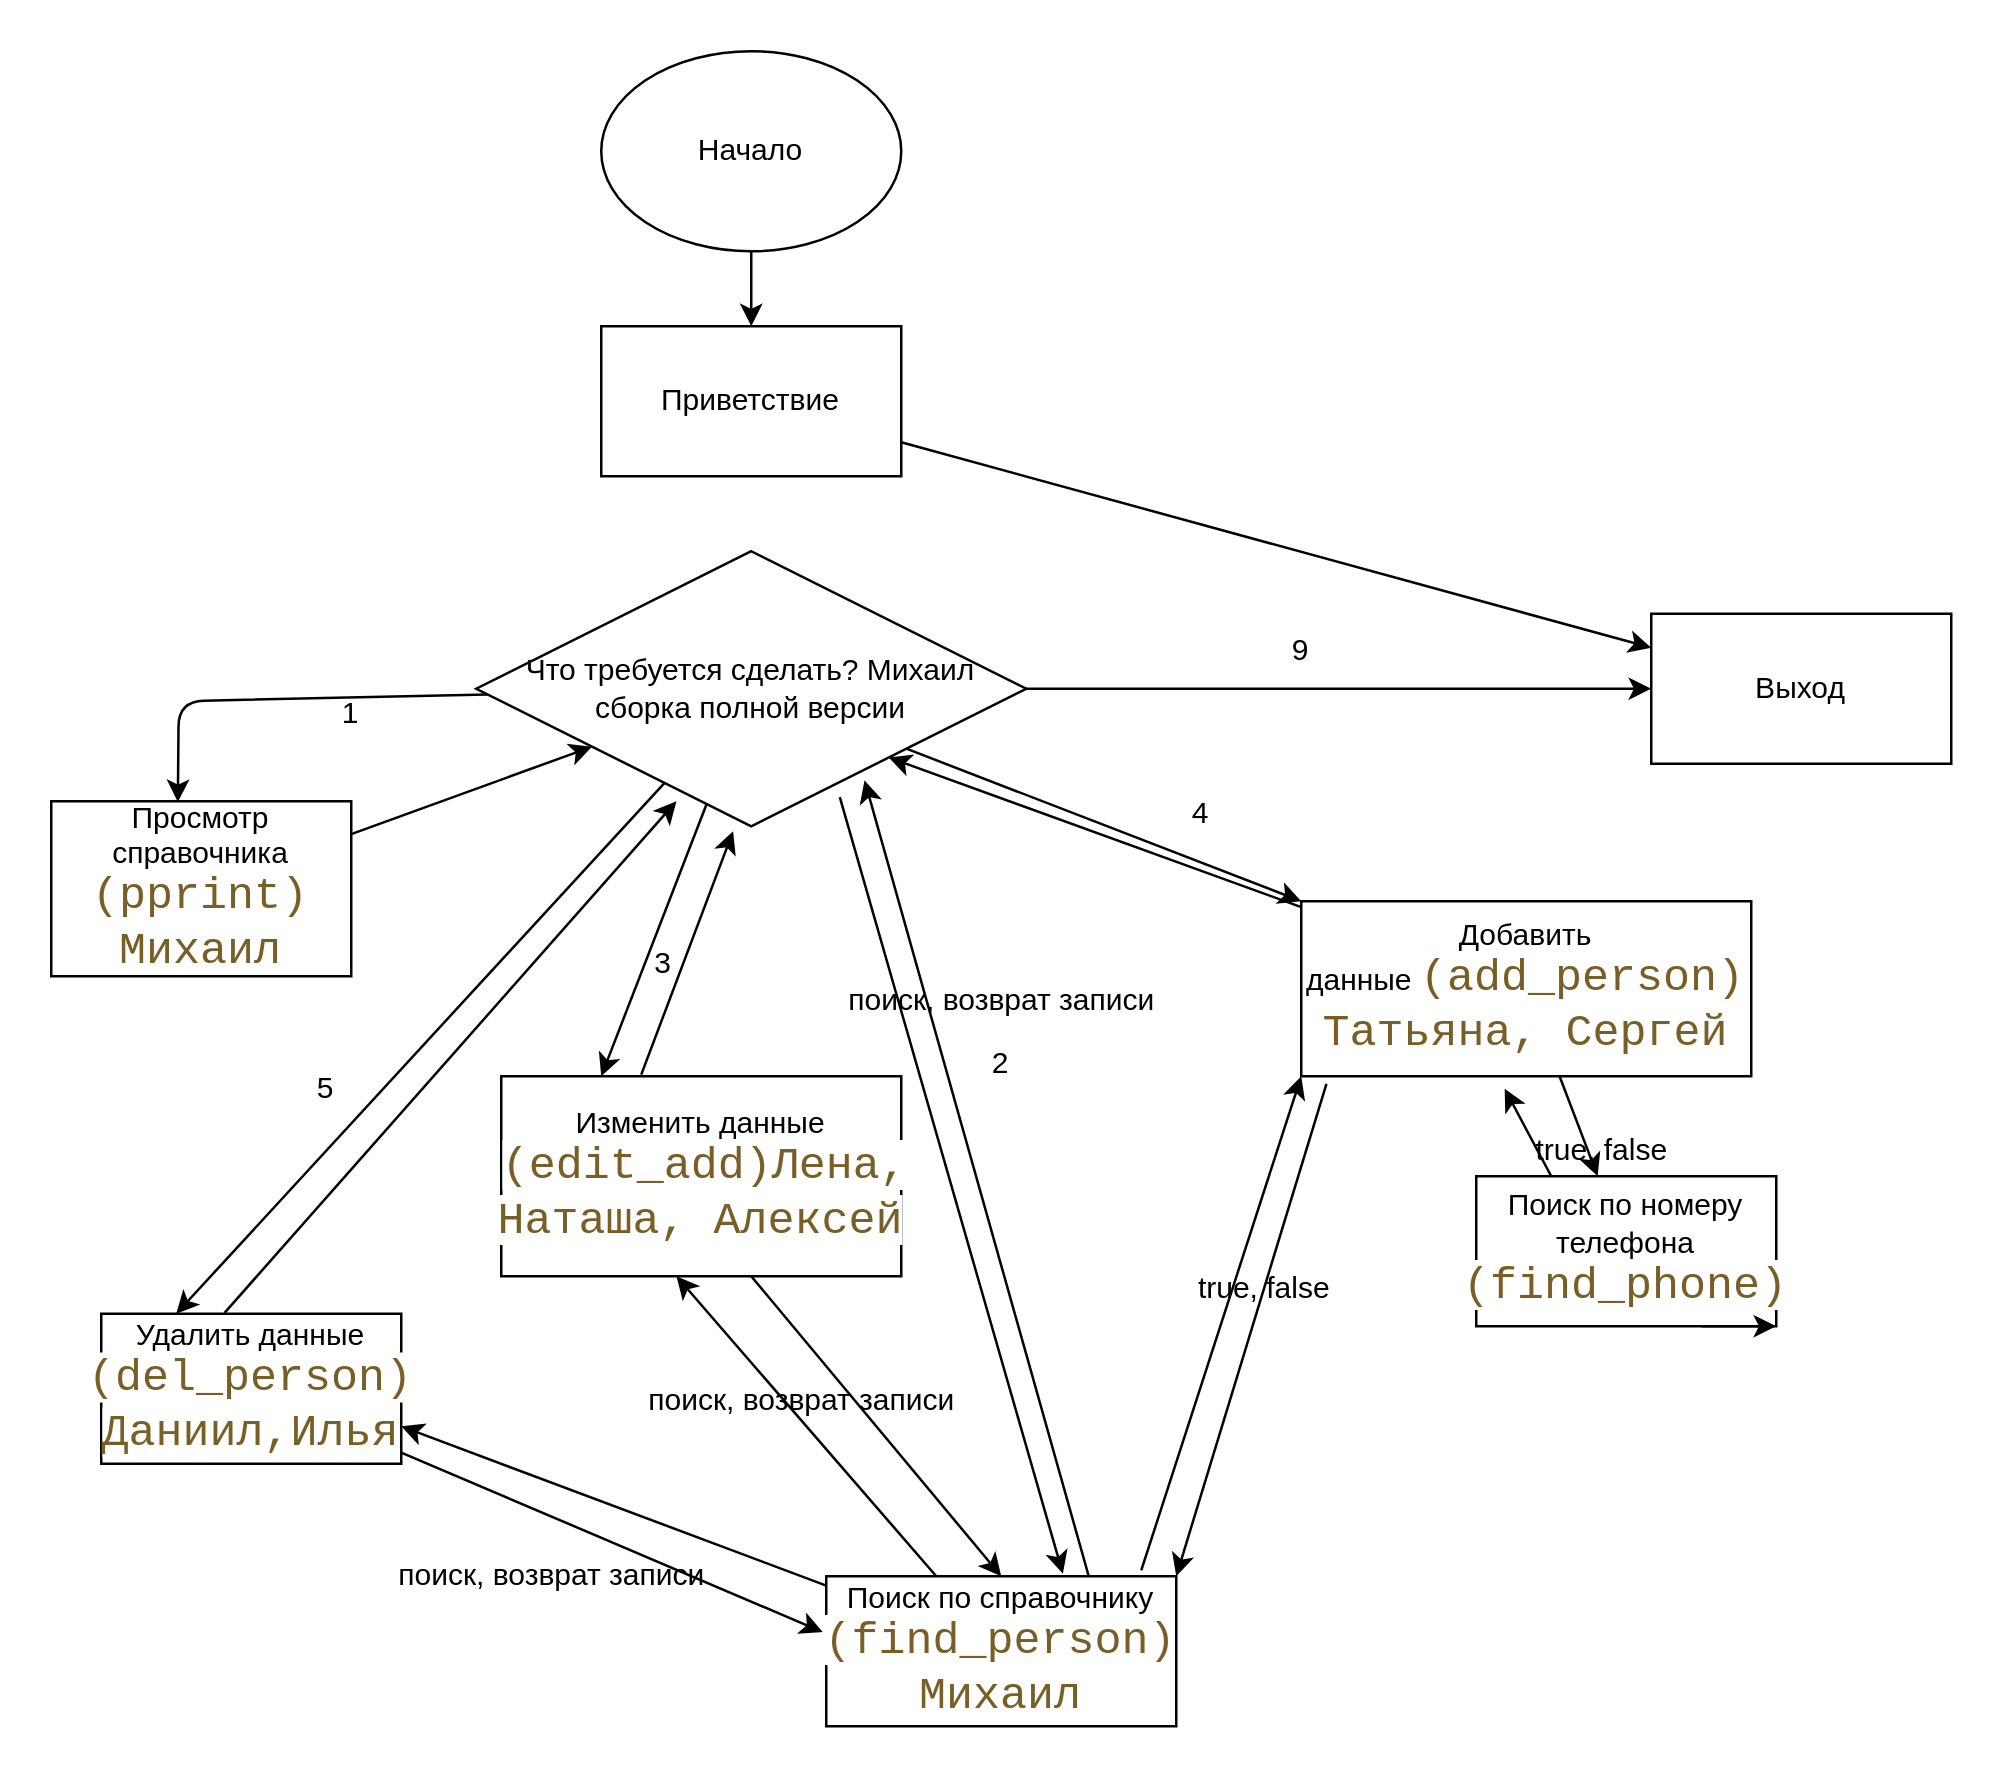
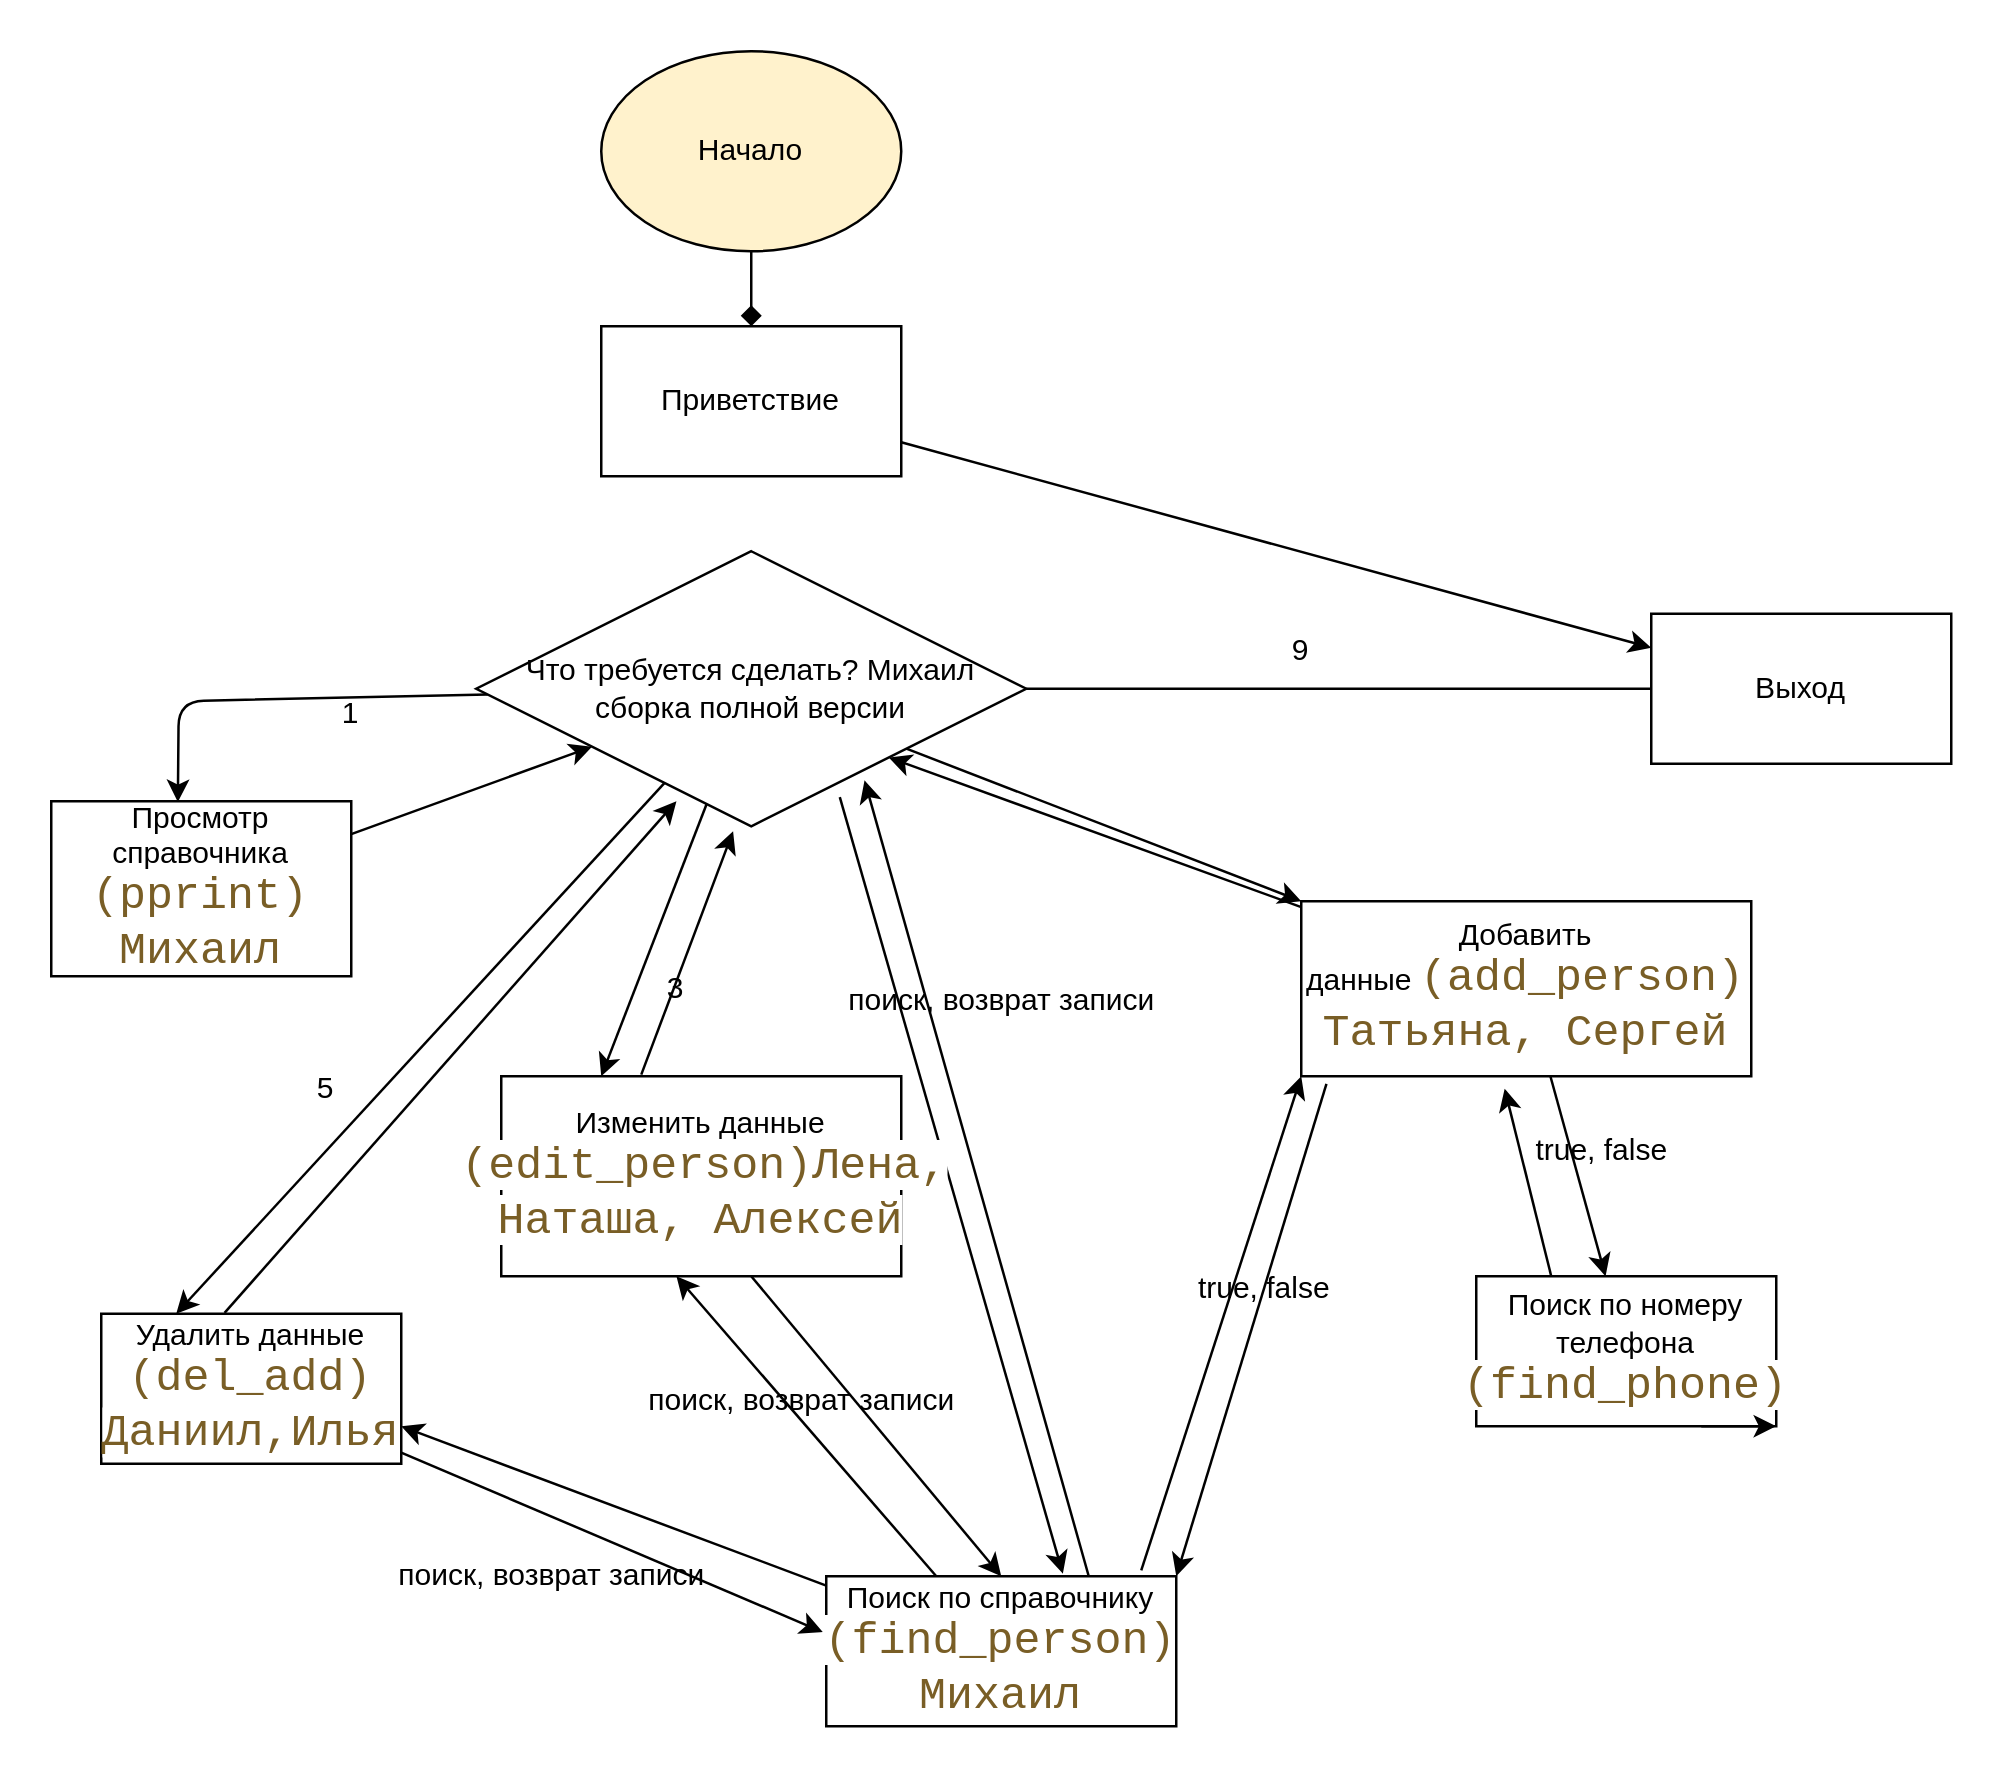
- <mxCell id="3" value="Начало" style="ellipse;whiteSpace=wrap;html=1;" vertex="1" parent="1"><mxGeometry x="240" y="20" width="120" height="80" as="geometry" /></mxCell>
+ <mxCell id="3" value="Начало" style="ellipse;whiteSpace=wrap;html=1;fillColor=#fff2cc;" vertex="1" parent="1"><mxGeometry x="240" y="20" width="120" height="80" as="geometry" /></mxCell>
- <mxCell id="2" style="edgeStyle=none;html=1;" edge="1" parent="1" source="3" target="5"><mxGeometry relative="1" as="geometry"><mxPoint x="300" y="140" as="targetPoint" /></mxGeometry></mxCell>
+ <mxCell id="2" style="edgeStyle=none;html=1;endArrow=diamond;" edge="1" parent="1" source="3" target="5"><mxGeometry relative="1" as="geometry"><mxPoint x="300" y="140" as="targetPoint" /></mxGeometry></mxCell>
- <mxCell id="10" style="edgeStyle=none;html=1;" edge="1" parent="1" source="12" target="35"><mxGeometry relative="1" as="geometry" /></mxCell>
+ <mxCell id="10" style="edgeStyle=none;html=1;endArrow=none;" edge="1" parent="1" source="12" target="35"><mxGeometry relative="1" as="geometry" /></mxCell>
- <mxCell id="30" value="4" style="text;html=1;strokeColor=none;fillColor=none;align=center;verticalAlign=middle;whiteSpace=wrap;rounded=0;" vertex="1" parent="1"><mxGeometry x="450" y="310" width="60" height="30" as="geometry" /></mxCell>
- <mxCell id="25" value="3" style="text;html=1;strokeColor=none;fillColor=none;align=center;verticalAlign=middle;whiteSpace=wrap;rounded=0;" vertex="1" parent="1"><mxGeometry x="230" y="370" width="70" height="30" as="geometry" /></mxCell>
+ <mxCell id="25" value="3" style="text;html=1;strokeColor=none;fillColor=none;align=center;verticalAlign=middle;whiteSpace=wrap;rounded=0;" vertex="1" parent="1"><mxGeometry x="235" y="380" width="70" height="30" as="geometry" /></mxCell>
- <mxCell id="21" value="2" style="text;html=1;strokeColor=none;fillColor=none;align=center;verticalAlign=middle;whiteSpace=wrap;rounded=0;" vertex="1" parent="1"><mxGeometry x="370" y="410" width="60" height="30" as="geometry" /></mxCell>
- <mxCell id="24" value="Изменить данные&lt;br&gt;&amp;nbsp;&lt;span style=&quot;color: rgb(121 , 94 , 38) ; background-color: rgb(255 , 255 , 255) ; font-family: &amp;#34;consolas&amp;#34; , &amp;#34;courier new&amp;#34; , monospace ; font-size: 18px&quot;&gt;(&lt;/span&gt;&lt;span style=&quot;color: rgb(121 , 94 , 38) ; background-color: rgb(255 , 255 , 255) ; font-family: &amp;#34;consolas&amp;#34; , &amp;#34;courier new&amp;#34; , monospace ; font-size: 18px&quot;&gt;edit_add)Лена, Наташа, Алексей&lt;/span&gt;" style="rounded=0;whiteSpace=wrap;html=1;" vertex="1" parent="1"><mxGeometry x="200" y="430" width="160" height="80" as="geometry" /></mxCell>
+ <mxCell id="24" value="Изменить данные&lt;br&gt;&amp;nbsp;&lt;span style=&quot;color: rgb(121 , 94 , 38) ; background-color: rgb(255 , 255 , 255) ; font-family: &amp;#34;consolas&amp;#34; , &amp;#34;courier new&amp;#34; , monospace ; font-size: 18px&quot;&gt;(&lt;/span&gt;&lt;span style=&quot;color: rgb(121 , 94 , 38) ; background-color: rgb(255 , 255 , 255) ; font-family: &amp;#34;consolas&amp;#34; , &amp;#34;courier new&amp;#34; , monospace ; font-size: 18px&quot;&gt;edit_person)Лена, Наташа, Алексей&lt;/span&gt;" style="rounded=0;whiteSpace=wrap;html=1;" vertex="1" parent="1"><mxGeometry x="200" y="430" width="160" height="80" as="geometry" /></mxCell>
- <mxCell id="38" value="Поиск по номеру телефона &lt;span style=&quot;color: rgb(121 , 94 , 38) ; background-color: rgb(255 , 255 , 255) ; font-family: &amp;#34;consolas&amp;#34; , &amp;#34;courier new&amp;#34; , monospace ; font-size: 18px&quot;&gt;(find_phone)&lt;/span&gt;" style="rounded=0;whiteSpace=wrap;html=1;" vertex="1" parent="1"><mxGeometry x="590" y="470" width="120" height="60" as="geometry" /></mxCell>
+ <mxCell id="38" value="Поиск по номеру телефона &lt;span style=&quot;color: rgb(121 , 94 , 38) ; background-color: rgb(255 , 255 , 255) ; font-family: &amp;#34;consolas&amp;#34; , &amp;#34;courier new&amp;#34; , monospace ; font-size: 18px&quot;&gt;(find_phone)&lt;/span&gt;" style="rounded=0;whiteSpace=wrap;html=1;" vertex="1" parent="1"><mxGeometry x="590" y="510" width="120" height="60" as="geometry" /></mxCell>
- <mxCell id="33" value="Удалить данные &lt;span style=&quot;color: rgb(121 , 94 , 38) ; background-color: rgb(255 , 255 , 255) ; font-family: &amp;#34;consolas&amp;#34; , &amp;#34;courier new&amp;#34; , monospace ; font-size: 18px&quot;&gt;(del_person) Даниил,Илья&lt;/span&gt;" style="rounded=0;whiteSpace=wrap;html=1;" vertex="1" parent="1"><mxGeometry x="40" y="525" width="120" height="60" as="geometry" /></mxCell>
+ <mxCell id="33" value="Удалить данные &lt;span style=&quot;color: rgb(121 , 94 , 38) ; background-color: rgb(255 , 255 , 255) ; font-family: &amp;#34;consolas&amp;#34; , &amp;#34;courier new&amp;#34; , monospace ; font-size: 18px&quot;&gt;(del_add) Даниил,Илья&lt;/span&gt;" style="rounded=0;whiteSpace=wrap;html=1;" vertex="1" parent="1"><mxGeometry x="40" y="525" width="120" height="60" as="geometry" /></mxCell>
